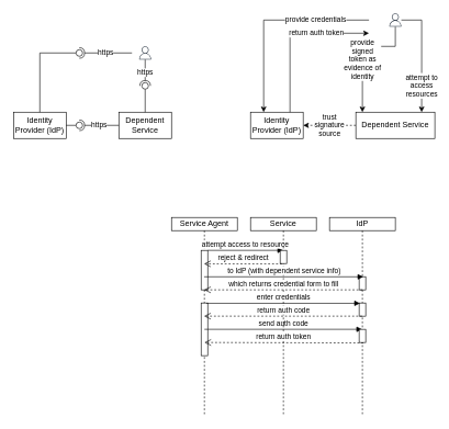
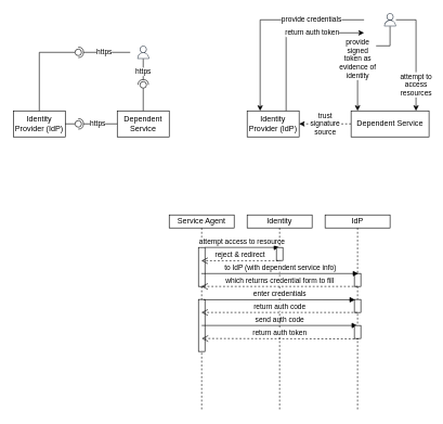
- <mxCell id="27" value="Service" style="shape=umlLifeline;perimeter=lifelinePerimeter;whiteSpace=wrap;html=1;container=1;collapsible=0;recursiveResize=0;outlineConnect=0;size=20;" vertex="1" parent="1"><mxGeometry x="380" y="330" width="100" height="300" as="geometry" /></mxCell>
+ <mxCell id="27" value="Identity" style="shape=umlLifeline;perimeter=lifelinePerimeter;whiteSpace=wrap;html=1;container=1;collapsible=0;recursiveResize=0;outlineConnect=0;size=20;" vertex="1" parent="1"><mxGeometry x="380" y="330" width="100" height="300" as="geometry" /></mxCell>
